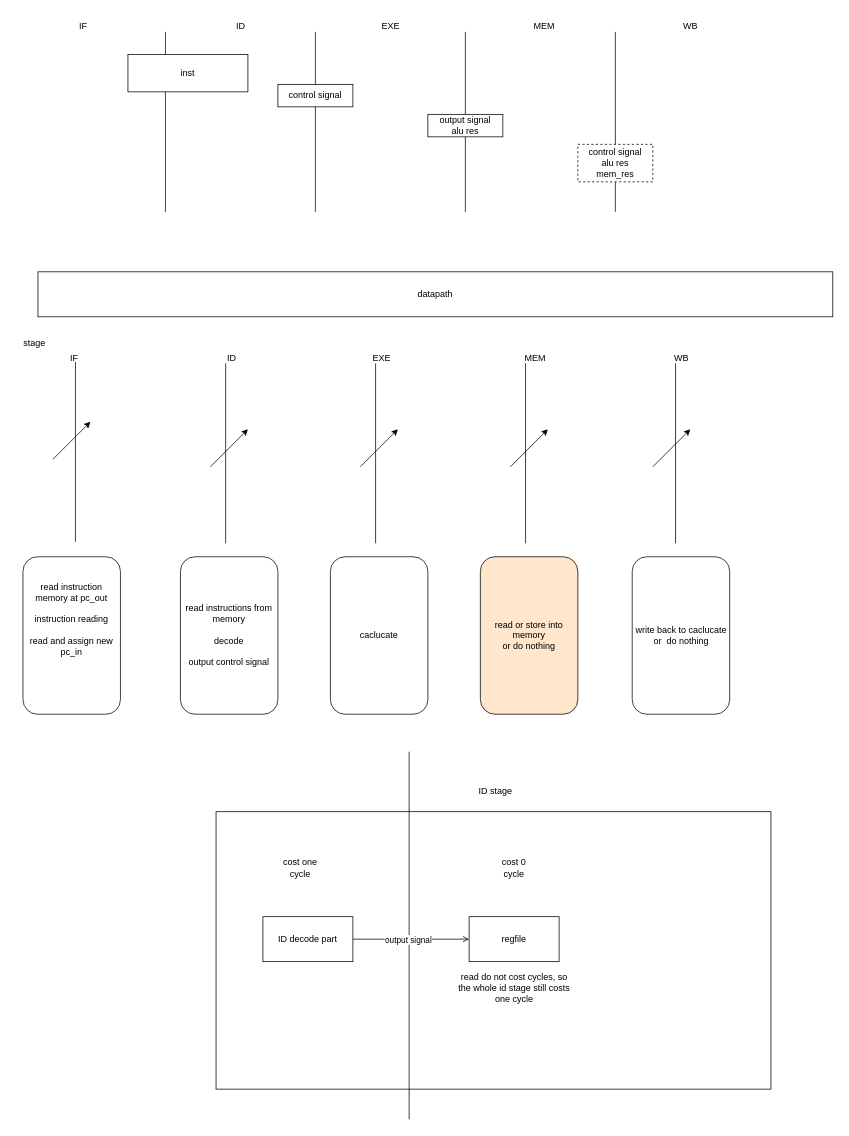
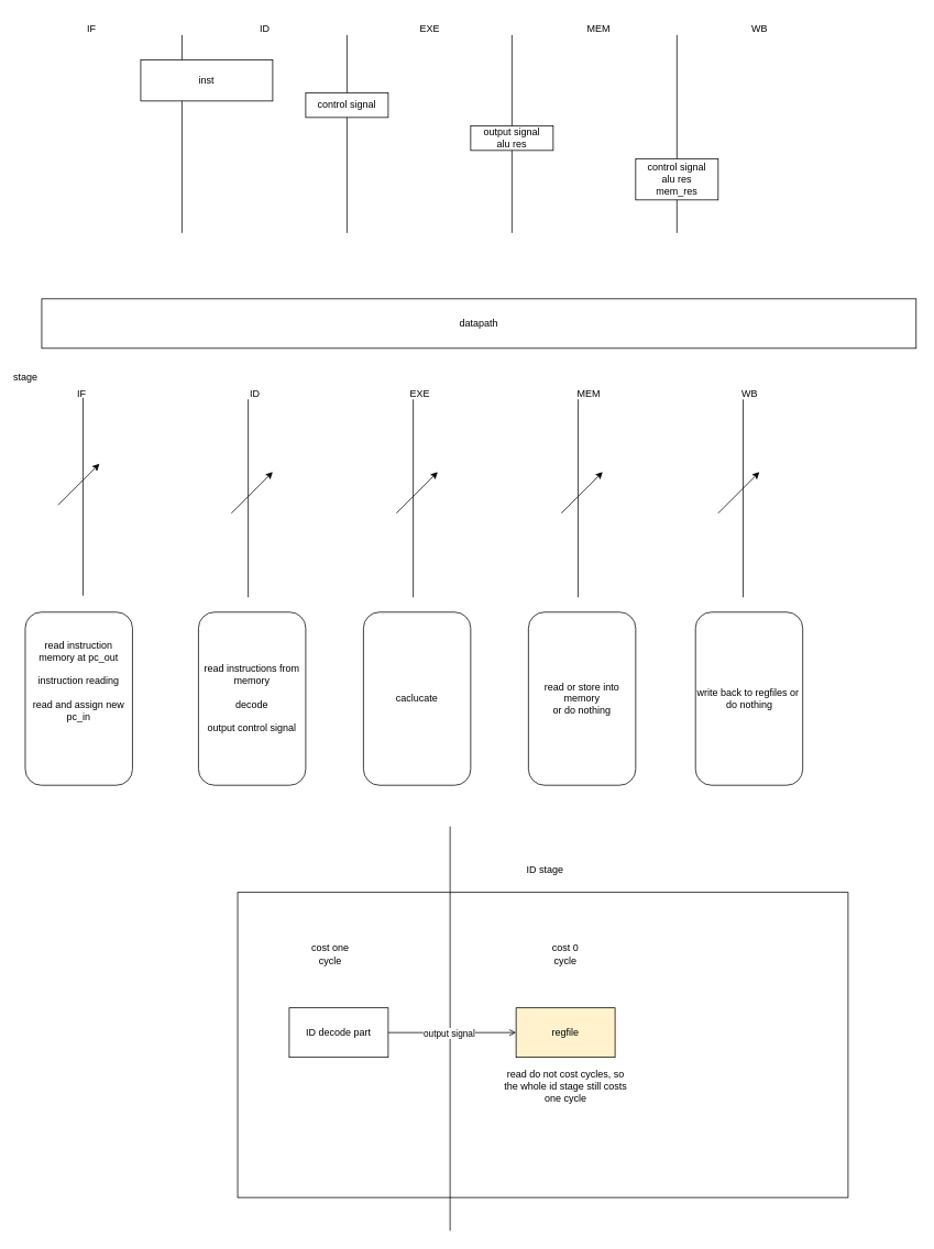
- <mxCell id="14" value="control signal&lt;div&gt;alu res&lt;/div&gt;&lt;div&gt;mem_res&lt;/div&gt;" style="rounded=0;whiteSpace=wrap;html=1;dashed=1;" parent="1" vertex="1"><mxGeometry x="770" y="192" width="100" height="50" as="geometry" /></mxCell>
+ <mxCell id="14" value="control signal&lt;div&gt;alu res&lt;/div&gt;&lt;div&gt;mem_res&lt;/div&gt;" style="rounded=0;whiteSpace=wrap;html=1;" parent="1" vertex="1"><mxGeometry x="770" y="192" width="100" height="50" as="geometry" /></mxCell>
- <mxCell id="25" value="stage" style="text;html=1;align=center;verticalAlign=middle;resizable=0;points=[];autosize=1;strokeColor=none;fillColor=none;" parent="1" vertex="1"><mxGeometry y="442" width="50" height="30" as="geometry" x="20" /></mxCell>
+ <mxCell id="25" value="stage" style="text;html=1;align=center;verticalAlign=middle;resizable=0;points=[];autosize=1;strokeColor=none;fillColor=none;" parent="1" vertex="1"><mxGeometry x="5" y="442" width="50" height="30" as="geometry" /></mxCell>
- <mxCell id="35" value="&lt;div&gt;read or store into memory&lt;/div&gt;&lt;div&gt;or do nothing&lt;/div&gt;" style="rounded=1;whiteSpace=wrap;html=1;fillColor=#ffe6cc;" parent="1" vertex="1"><mxGeometry x="640" y="742" width="130" height="210" as="geometry" /></mxCell>
+ <mxCell id="35" value="&lt;div&gt;read or store into memory&lt;/div&gt;&lt;div&gt;or do nothing&lt;/div&gt;" style="rounded=1;whiteSpace=wrap;html=1;" parent="1" vertex="1"><mxGeometry x="640" y="742" width="130" height="210" as="geometry" /></mxCell>
- <mxCell id="36" value="&lt;div&gt;write back to caclucate or&amp;nbsp; do nothing&lt;/div&gt;" style="rounded=1;whiteSpace=wrap;html=1;" parent="1" vertex="1"><mxGeometry x="842.5" y="742" width="130" height="210" as="geometry" /></mxCell>
+ <mxCell id="36" value="&lt;div&gt;write back to regfiles or&amp;nbsp; do nothing&lt;/div&gt;" style="rounded=1;whiteSpace=wrap;html=1;" parent="1" vertex="1"><mxGeometry x="842.5" y="742" width="130" height="210" as="geometry" /></mxCell>
- <mxCell id="44" value="regfile" style="rounded=0;whiteSpace=wrap;html=1;" vertex="1" parent="1"><mxGeometry x="625" y="1222" width="120" height="60" as="geometry" /></mxCell>
+ <mxCell id="44" value="regfile" style="rounded=0;whiteSpace=wrap;html=1;fillColor=#fff2cc;" vertex="1" parent="1"><mxGeometry x="625" y="1222" width="120" height="60" as="geometry" /></mxCell>
